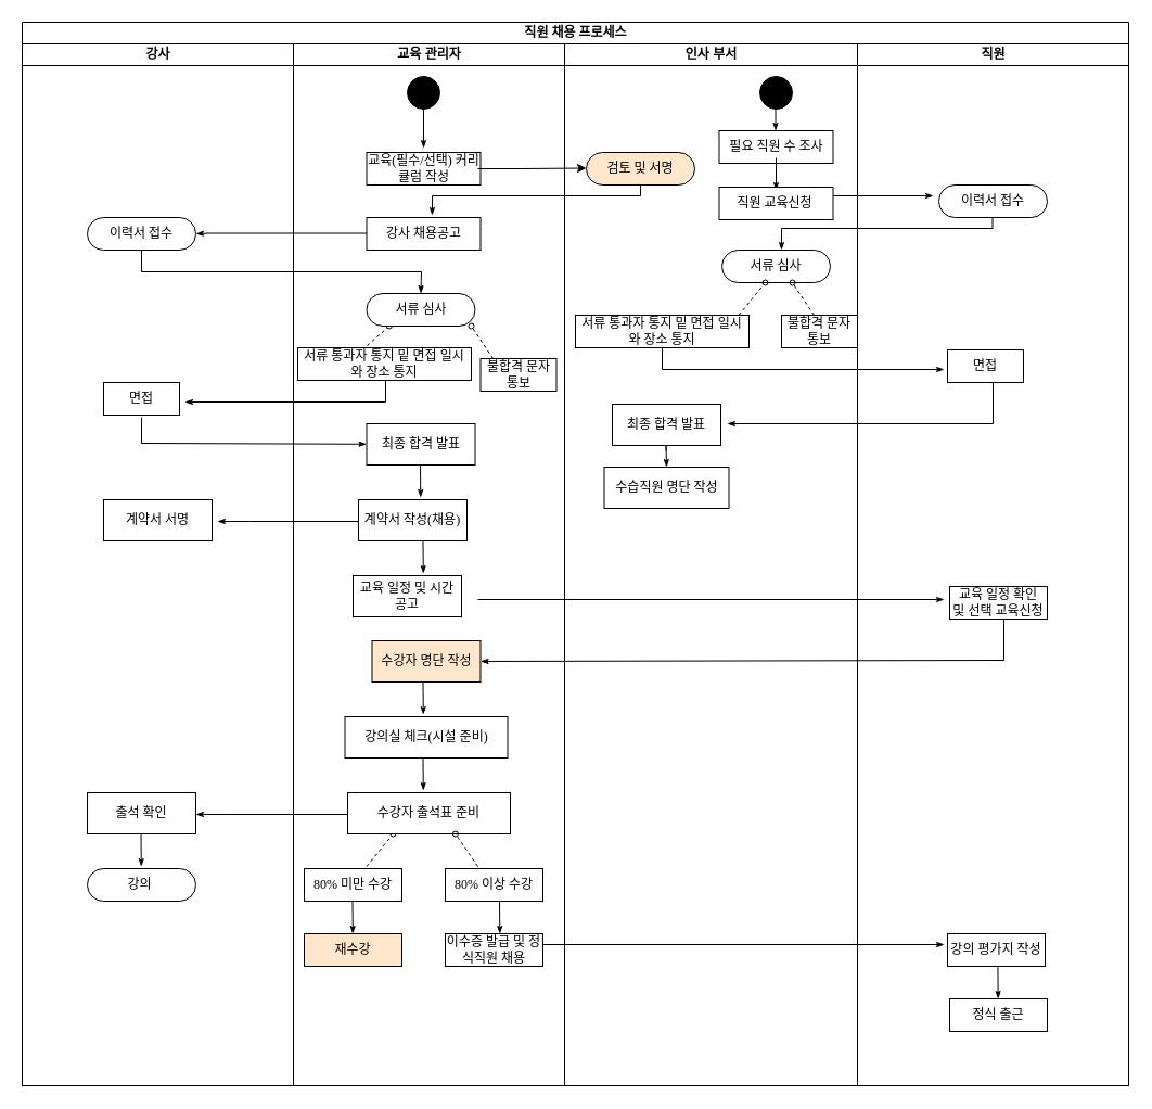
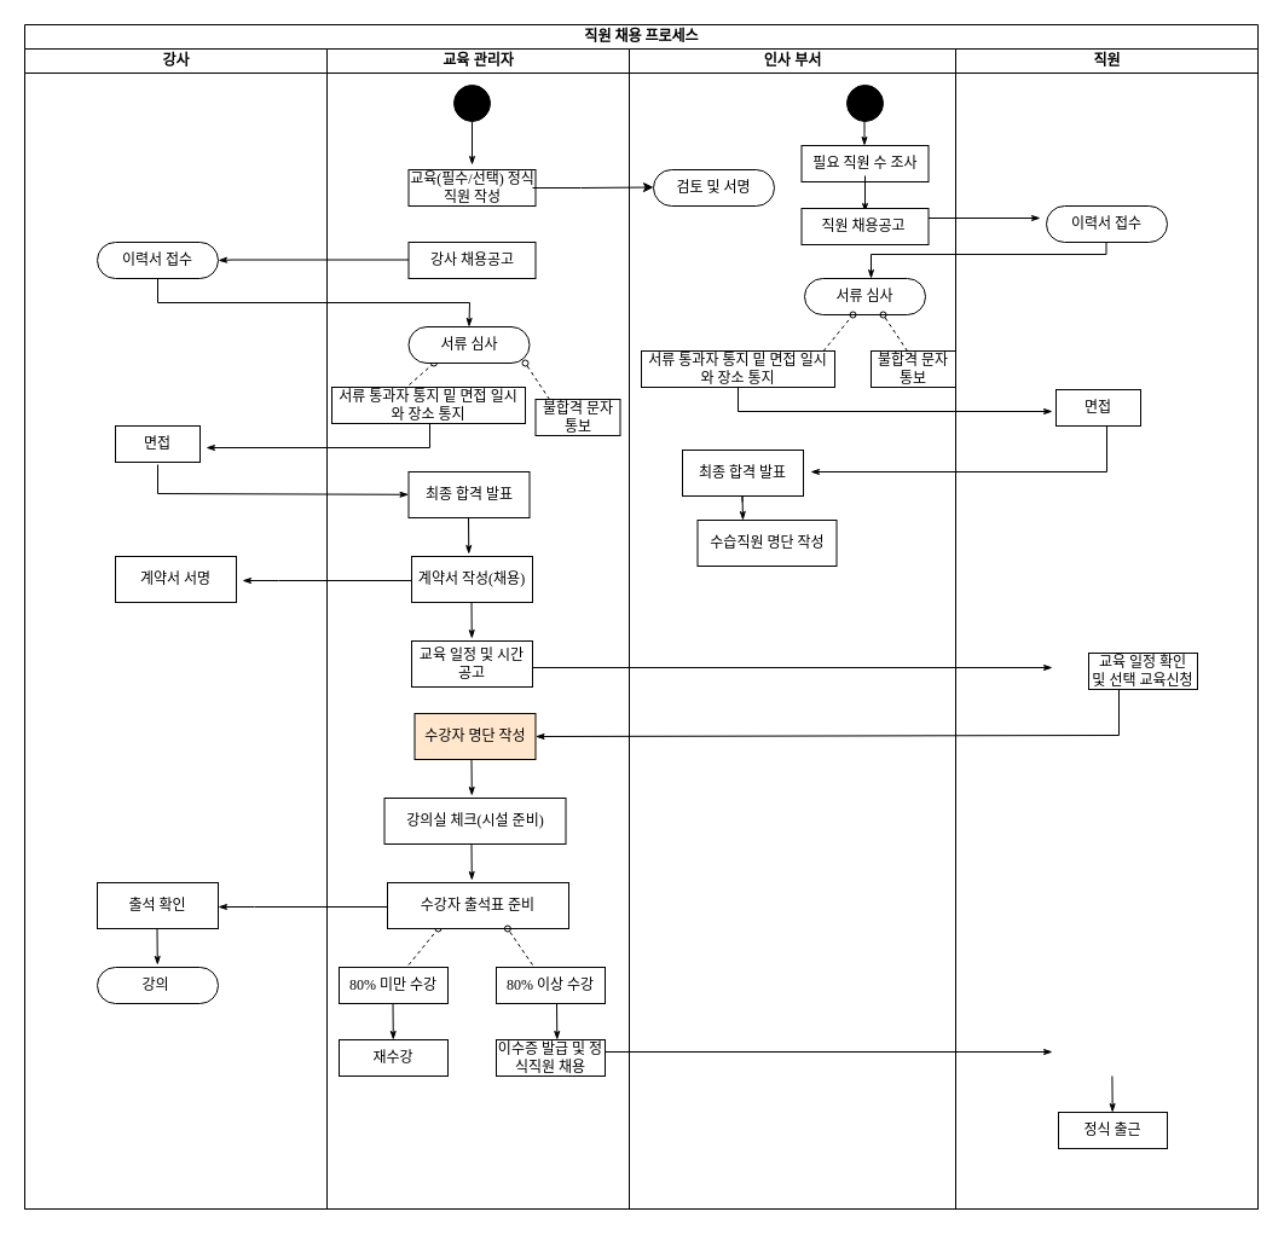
- <mxCell id="39" value="교육(필수/선택) 커리큘럼 작성" style="rounded=0;whiteSpace=wrap;html=1;shadow=0;comic=0;labelBackgroundColor=none;strokeWidth=1;fontFamily=Verdana;fontSize=12;align=center;arcSize=50;" parent="26" vertex="1"><mxGeometry x="67.5" y="100" width="105" height="30" as="geometry" /></mxCell>
+ <mxCell id="39" value="교육(필수/선택) 정식직원 작성" style="rounded=0;whiteSpace=wrap;html=1;shadow=0;comic=0;labelBackgroundColor=none;strokeWidth=1;fontFamily=Verdana;fontSize=12;align=center;arcSize=50;" parent="26" vertex="1"><mxGeometry x="67.5" y="100" width="105" height="30" as="geometry" /></mxCell>
- <mxCell id="61" value="검토 및 서명" style="rounded=1;whiteSpace=wrap;html=1;shadow=0;comic=0;labelBackgroundColor=none;strokeWidth=1;fontFamily=Verdana;fontSize=12;align=center;arcSize=50;fillColor=#ffe6cc;" parent="59" vertex="1"><mxGeometry x="20" y="100" width="100" height="30" as="geometry" /></mxCell>
+ <mxCell id="61" value="검토 및 서명" style="rounded=1;whiteSpace=wrap;html=1;shadow=0;comic=0;labelBackgroundColor=none;strokeWidth=1;fontFamily=Verdana;fontSize=12;align=center;arcSize=50;" parent="59" vertex="1"><mxGeometry x="20" y="100" width="100" height="30" as="geometry" /></mxCell>
- <mxCell id="76" style="edgeStyle=orthogonalEdgeStyle;rounded=0;html=1;labelBackgroundColor=none;startArrow=none;startFill=0;startSize=5;endArrow=classicThin;endFill=1;endSize=5;jettySize=auto;orthogonalLoop=1;strokeWidth=1;fontFamily=Verdana;fontSize=12;exitX=0.5;exitY=1;exitDx=0;exitDy=0;entryX=0.576;entryY=-0.067;entryDx=0;entryDy=0;entryPerimeter=0;" parent="1" source="61" target="40" edge="1"><mxGeometry relative="1" as="geometry"><mxPoint x="604.75" y="169.5" as="sourcePoint" /><mxPoint x="400" y="180" as="targetPoint" /><Array as="points"><mxPoint x="590" y="180" /><mxPoint x="398" y="180" /></Array></mxGeometry></mxCell>
- <mxCell id="67" value="직원 교육신청&amp;nbsp;" style="rounded=0;whiteSpace=wrap;html=1;shadow=0;comic=0;labelBackgroundColor=none;strokeWidth=1;fontFamily=Verdana;fontSize=12;align=center;arcSize=50;" parent="59" vertex="1"><mxGeometry x="142.5" y="132" width="105" height="30" as="geometry" /></mxCell>
+ <mxCell id="67" value="직원 채용공고&amp;nbsp;" style="rounded=0;whiteSpace=wrap;html=1;shadow=0;comic=0;labelBackgroundColor=none;strokeWidth=1;fontFamily=Verdana;fontSize=12;align=center;arcSize=50;" parent="59" vertex="1"><mxGeometry x="142.5" y="132" width="105" height="30" as="geometry" /></mxCell>
- <mxCell id="75" value="수습직원 명단 작성" style="rounded=0;whiteSpace=wrap;html=1;shadow=0;comic=0;labelBackgroundColor=none;strokeWidth=1;fontFamily=Verdana;fontSize=12;align=center;arcSize=50;" parent="59" vertex="1"><mxGeometry x="36.5" y="390" width="115" height="38" as="geometry" /></mxCell>
+ <mxCell id="75" value="수습직원 명단 작성" style="rounded=0;whiteSpace=wrap;html=1;shadow=0;comic=0;labelBackgroundColor=none;strokeWidth=1;fontFamily=Verdana;fontSize=12;align=center;arcSize=50;" parent="59" vertex="1"><mxGeometry x="56.5" y="390" width="115" height="38" as="geometry" /></mxCell>
- <mxCell id="43" value="계약서 작성(채용)" style="rounded=0;whiteSpace=wrap;html=1;shadow=0;comic=0;labelBackgroundColor=none;strokeWidth=1;fontFamily=Verdana;fontSize=12;align=center;arcSize=50;" vertex="1" parent="26"><mxGeometry x="60" y="420" width="100" height="38" as="geometry" /></mxCell>
+ <mxCell id="43" value="계약서 작성(채용)" style="rounded=0;whiteSpace=wrap;html=1;shadow=0;comic=0;labelBackgroundColor=none;strokeWidth=1;fontFamily=Verdana;fontSize=12;align=center;arcSize=50;" vertex="1" parent="26"><mxGeometry x="70" y="420" width="100" height="38" as="geometry" /></mxCell>
- <mxCell id="47" value="교육 일정 및 시간 공고" style="rounded=0;whiteSpace=wrap;html=1;shadow=0;comic=0;labelBackgroundColor=none;strokeWidth=1;fontFamily=Verdana;fontSize=12;align=center;arcSize=50;" vertex="1" parent="26"><mxGeometry x="55" y="490" width="100" height="38" as="geometry" /></mxCell>
+ <mxCell id="47" value="교육 일정 및 시간 공고" style="rounded=0;whiteSpace=wrap;html=1;shadow=0;comic=0;labelBackgroundColor=none;strokeWidth=1;fontFamily=Verdana;fontSize=12;align=center;arcSize=50;" vertex="1" parent="26"><mxGeometry x="70" y="490" width="100" height="38" as="geometry" /></mxCell>
- <mxCell id="8" value="교육 일정 확인&lt;br&gt;및 선택 교육신청" style="rounded=0;whiteSpace=wrap;html=1;shadow=0;comic=0;labelBackgroundColor=none;strokeWidth=1;fontFamily=Verdana;fontSize=12;align=center;arcSize=50;" vertex="1" parent="2"><mxGeometry x="85" y="500" width="90" height="30" as="geometry" /></mxCell>
+ <mxCell id="8" value="교육 일정 확인&lt;br&gt;및 선택 교육신청" style="rounded=0;whiteSpace=wrap;html=1;shadow=0;comic=0;labelBackgroundColor=none;strokeWidth=1;fontFamily=Verdana;fontSize=12;align=center;arcSize=50;" vertex="1" parent="2"><mxGeometry x="110" y="500" width="90" height="30" as="geometry" /></mxCell>
- <mxCell id="30" value="재수강" style="rounded=0;whiteSpace=wrap;html=1;shadow=0;comic=0;labelBackgroundColor=none;strokeWidth=1;fontFamily=Verdana;fontSize=12;align=center;arcSize=50;fillColor=#ffe6cc;" vertex="1" parent="26"><mxGeometry x="10" y="820" width="90" height="30" as="geometry" /></mxCell>
+ <mxCell id="30" value="재수강" style="rounded=0;whiteSpace=wrap;html=1;shadow=0;comic=0;labelBackgroundColor=none;strokeWidth=1;fontFamily=Verdana;fontSize=12;align=center;arcSize=50;" vertex="1" parent="26"><mxGeometry x="10" y="820" width="90" height="30" as="geometry" /></mxCell>
- <mxCell id="10" value="강의 평가지 작성" style="rounded=0;whiteSpace=wrap;html=1;shadow=0;comic=0;labelBackgroundColor=none;strokeWidth=1;fontFamily=Verdana;fontSize=12;align=center;arcSize=50;" vertex="1" parent="2"><mxGeometry x="83" y="820" width="90" height="30" as="geometry" /></mxCell>
